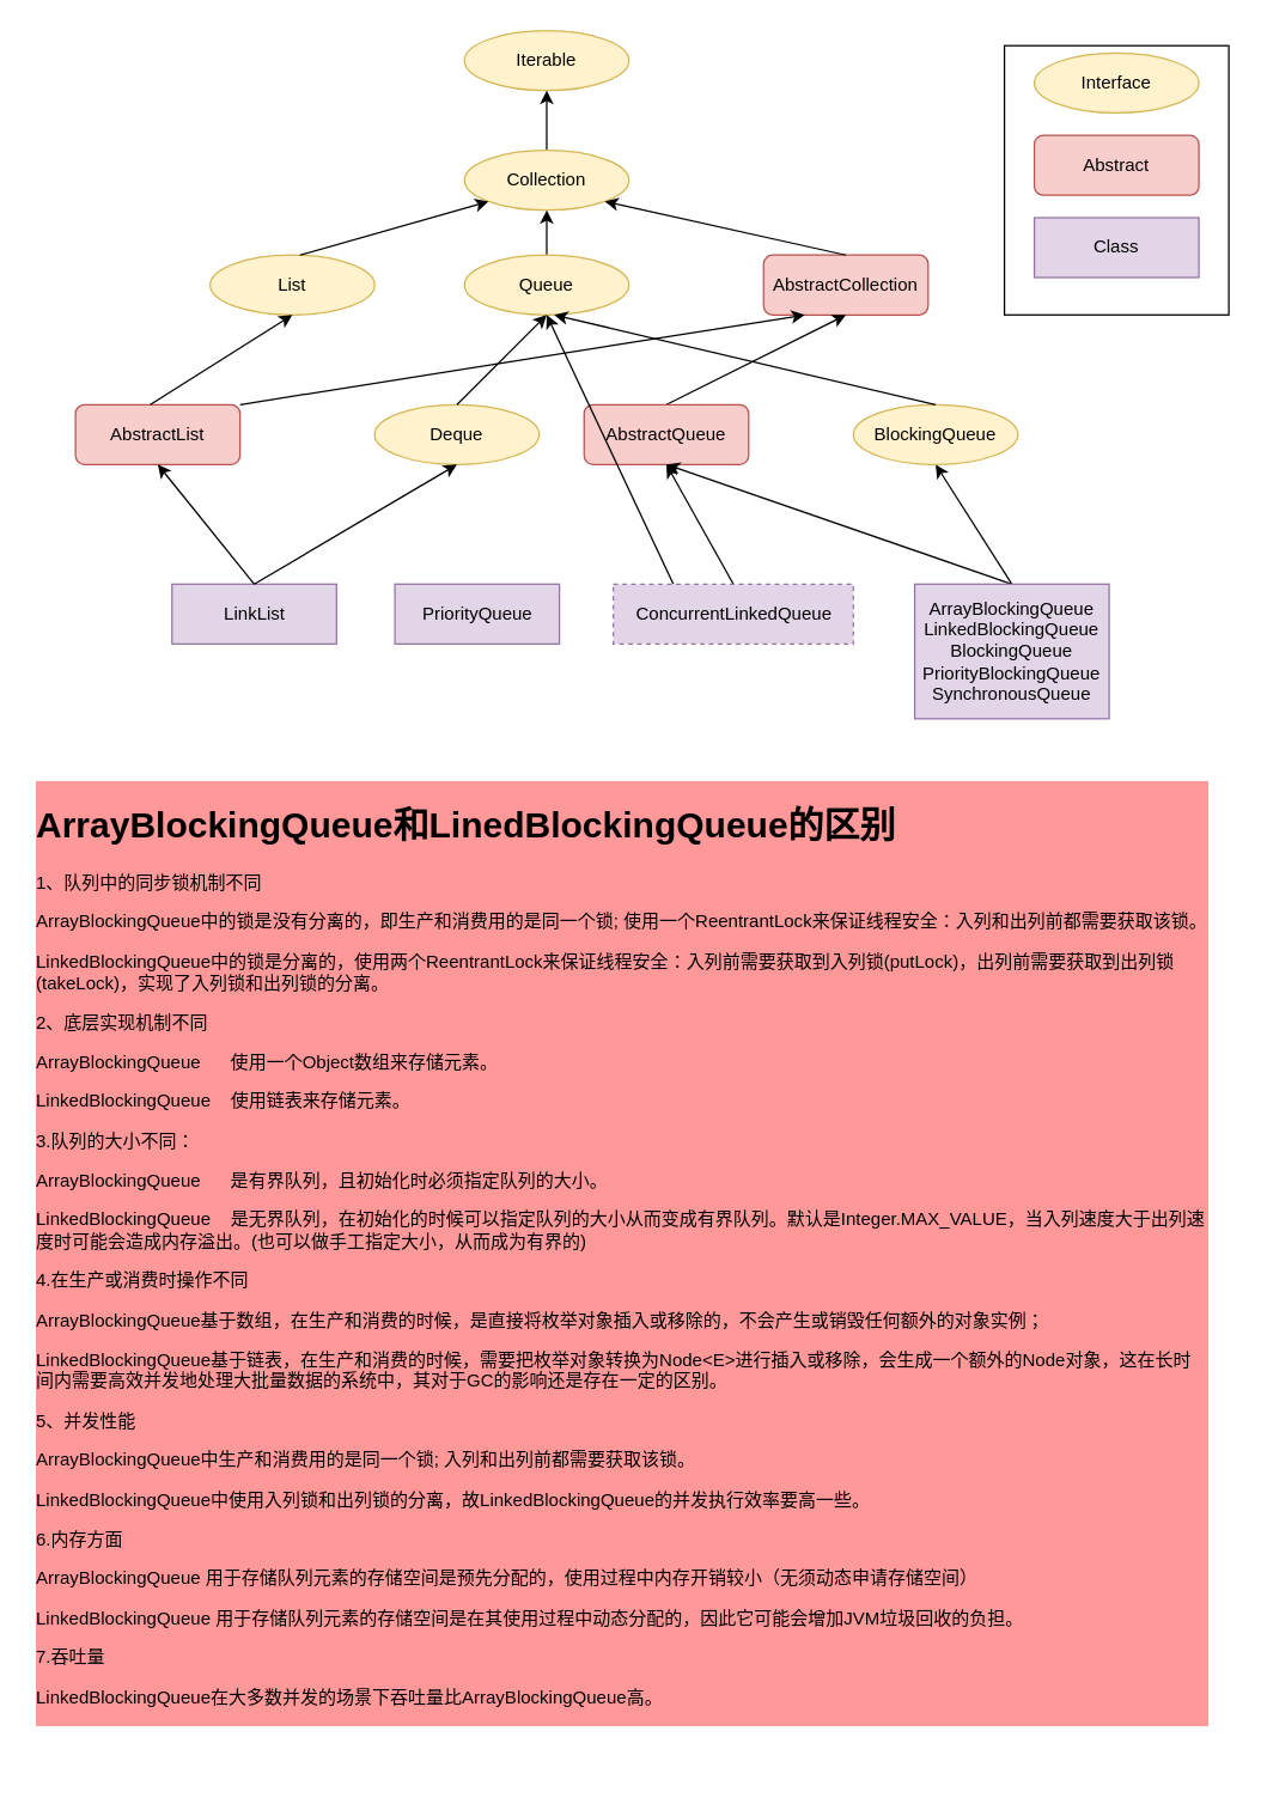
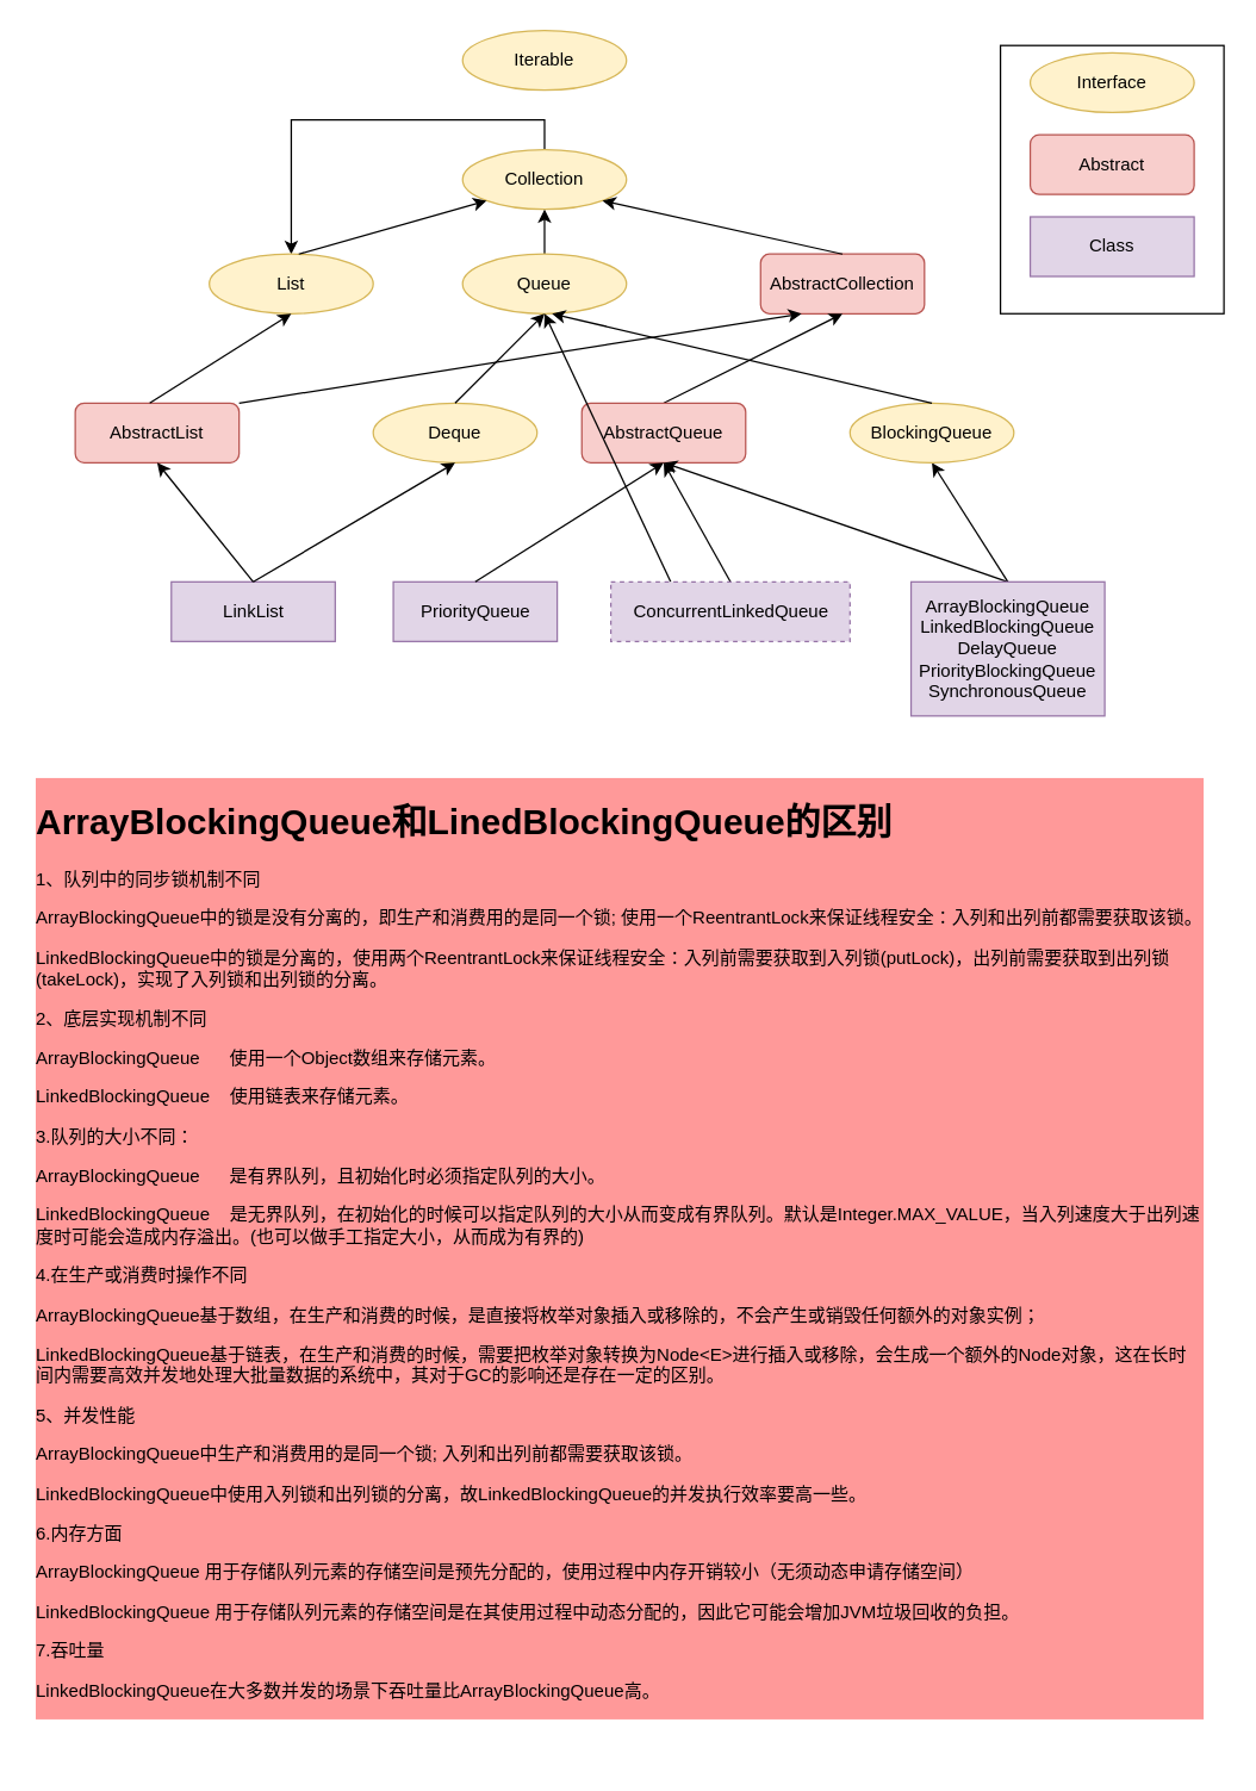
- <mxCell id="7" style="edgeStyle=orthogonalEdgeStyle;rounded=0;orthogonalLoop=1;jettySize=auto;html=1;exitX=0.5;exitY=0;exitDx=0;exitDy=0;entryX=0.5;entryY=1;entryDx=0;entryDy=0;fontSize=11;" edge="1" parent="1" source="8" target="6"><mxGeometry relative="1" as="geometry" /></mxCell>
+ <mxCell id="7" style="edgeStyle=orthogonalEdgeStyle;rounded=0;orthogonalLoop=1;jettySize=auto;html=1;exitX=0.5;exitY=0;exitDx=0;exitDy=0;fontSize=11;" edge="1" parent="1" source="8" target="12"><mxGeometry relative="1" as="geometry" /></mxCell>
+ <mxCell id="28" value="" style="endArrow=classic;html=1;rounded=0;fontSize=11;exitX=0.5;exitY=0;exitDx=0;exitDy=0;entryX=0.5;entryY=1;entryDx=0;entryDy=0;" edge="1" parent="1" source="19" target="14"><mxGeometry width="50" height="50" relative="1" as="geometry"><mxPoint x="440" y="320" as="sourcePoint" /><mxPoint x="490" y="270" as="targetPoint" /></mxGeometry></mxCell>
- <mxCell id="22" value="ArrayBlockingQueue&lt;br&gt;LinkedBlockingQueue&lt;br&gt;BlockingQueue&lt;br&gt;PriorityBlockingQueue&lt;br&gt;SynchronousQueue" style="rounded=0;whiteSpace=wrap;html=1;fillColor=#e1d5e7;strokeColor=#9673a6;align=center;" vertex="1" parent="1"><mxGeometry x="611" y="390" width="130" height="90" as="geometry" /></mxCell>
+ <mxCell id="22" value="ArrayBlockingQueue&lt;br&gt;LinkedBlockingQueue&lt;br&gt;DelayQueue&lt;br&gt;PriorityBlockingQueue&lt;br&gt;SynchronousQueue" style="rounded=0;whiteSpace=wrap;html=1;fillColor=#e1d5e7;strokeColor=#9673a6;align=center;" vertex="1" parent="1"><mxGeometry x="611" y="390" width="130" height="90" as="geometry" /></mxCell>
